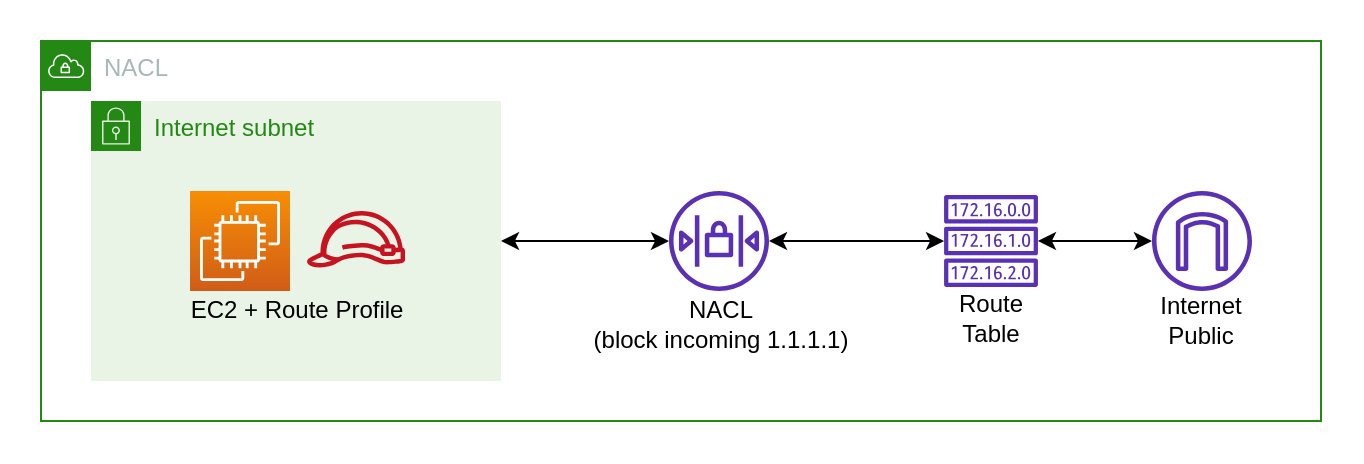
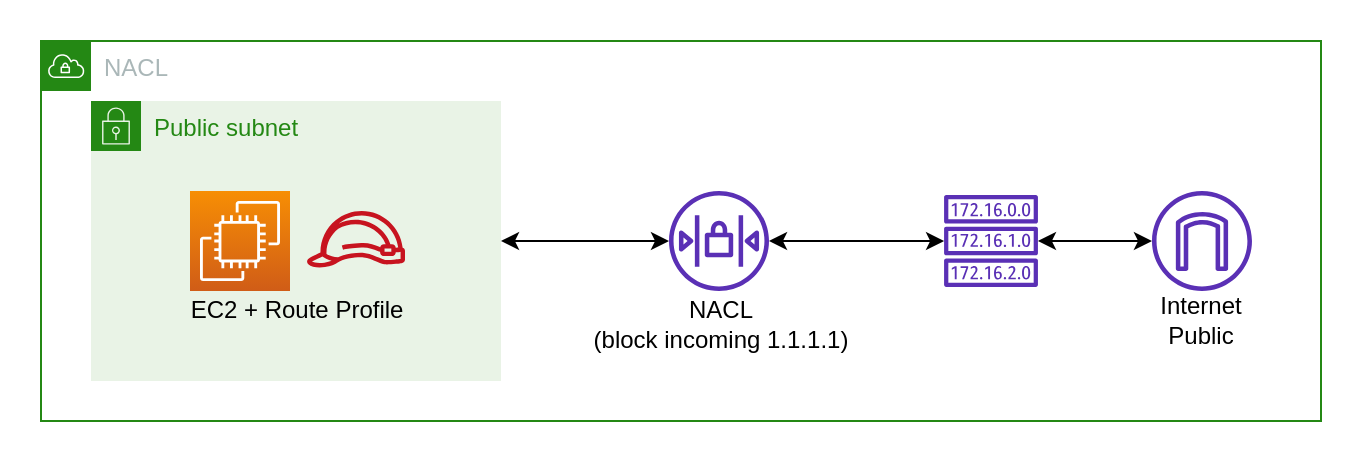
- <mxCell id="3" value="Internet subnet" style="points=[[0,0],[0.25,0],[0.5,0],[0.75,0],[1,0],[1,0.25],[1,0.5],[1,0.75],[1,1],[0.75,1],[0.5,1],[0.25,1],[0,1],[0,0.75],[0,0.5],[0,0.25]];outlineConnect=0;gradientColor=none;html=1;whiteSpace=wrap;fontSize=12;fontStyle=0;shape=mxgraph.aws4.group;grIcon=mxgraph.aws4.group_security_group;grStroke=0;strokeColor=#248814;fillColor=#E9F3E6;verticalAlign=top;align=left;spacingLeft=30;fontColor=#248814;dashed=0;" parent="1" vertex="1"><mxGeometry x="45" y="50" width="205" height="140" as="geometry" /></mxCell>
+ <mxCell id="3" value="Public subnet" style="points=[[0,0],[0.25,0],[0.5,0],[0.75,0],[1,0],[1,0.25],[1,0.5],[1,0.75],[1,1],[0.75,1],[0.5,1],[0.25,1],[0,1],[0,0.75],[0,0.5],[0,0.25]];outlineConnect=0;gradientColor=none;html=1;whiteSpace=wrap;fontSize=12;fontStyle=0;shape=mxgraph.aws4.group;grIcon=mxgraph.aws4.group_security_group;grStroke=0;strokeColor=#248814;fillColor=#E9F3E6;verticalAlign=top;align=left;spacingLeft=30;fontColor=#248814;dashed=0;" parent="1" vertex="1"><mxGeometry x="45" y="50" width="205" height="140" as="geometry" /></mxCell>
- <mxCell id="16" value="Route&lt;br&gt;Table" style="text;html=1;resizable=0;autosize=1;align=center;verticalAlign=middle;points=[];fillColor=none;strokeColor=none;rounded=0;" parent="14" vertex="1"><mxGeometry y="47" width="50" height="30" as="geometry" /></mxCell>
